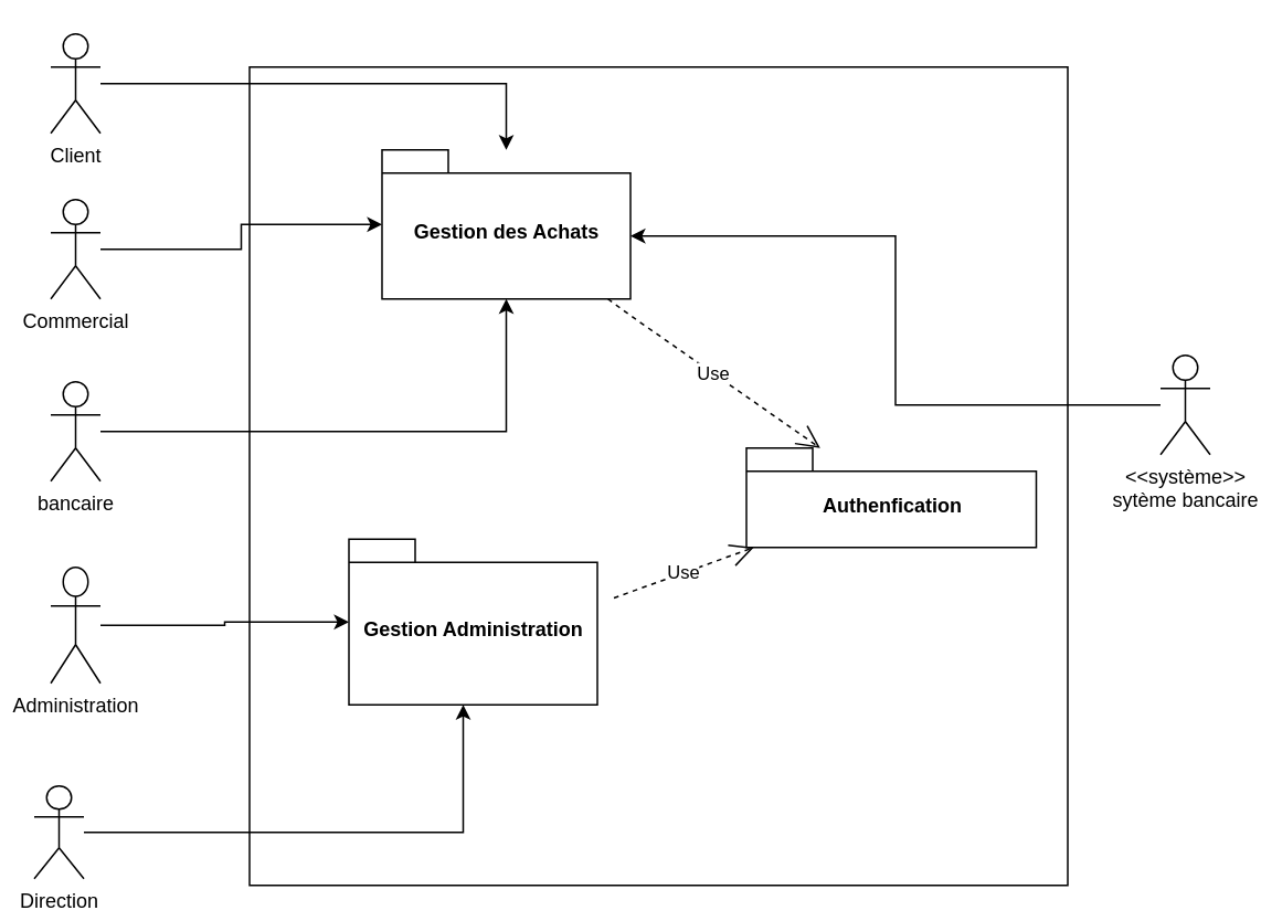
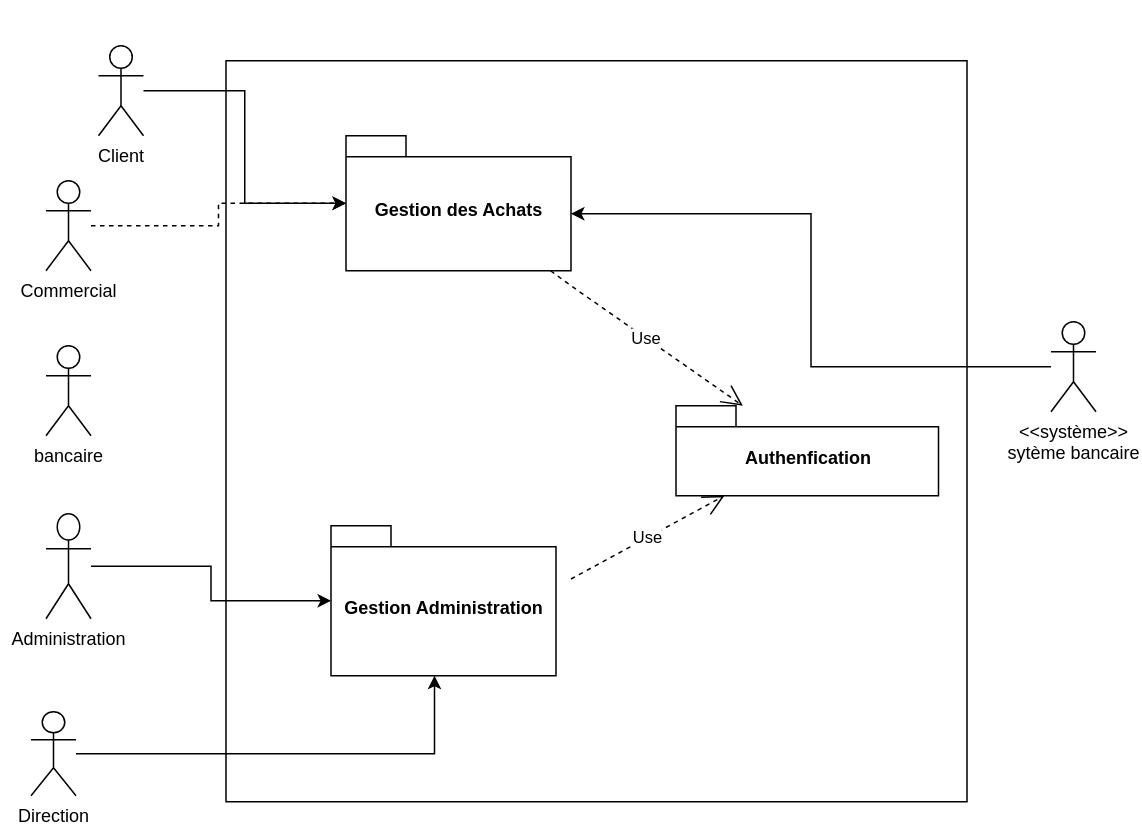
- <mxCell id="11" value="Client" style="shape=umlActor;verticalLabelPosition=bottom;labelBackgroundColor=#ffffff;verticalAlign=top;html=1;" vertex="1" parent="1"><mxGeometry x="30" y="20" width="30" height="60" as="geometry" /></mxCell>
+ <mxCell id="11" value="Client" style="shape=umlActor;verticalLabelPosition=bottom;labelBackgroundColor=#ffffff;verticalAlign=top;html=1;" vertex="1" parent="1"><mxGeometry x="65" y="30" width="30" height="60" as="geometry" /></mxCell>
- <mxCell id="12" style="edgeStyle=orthogonalEdgeStyle;rounded=0;orthogonalLoop=1;jettySize=auto;html=1;" edge="1" parent="1" source="13" target="3"><mxGeometry relative="1" as="geometry" /></mxCell>
+ <mxCell id="12" style="edgeStyle=orthogonalEdgeStyle;rounded=0;orthogonalLoop=1;jettySize=auto;html=1;dashed=1;" edge="1" parent="1" source="13" target="3"><mxGeometry relative="1" as="geometry" /></mxCell>
- <mxCell id="14" style="edgeStyle=orthogonalEdgeStyle;rounded=0;orthogonalLoop=1;jettySize=auto;html=1;" edge="1" parent="1" source="15" target="3"><mxGeometry relative="1" as="geometry" /></mxCell>
- <mxCell id="5" value="Gestion Administration" style="shape=folder;fontStyle=1;spacingTop=10;tabWidth=40;tabHeight=14;tabPosition=left;html=1;" vertex="1" parent="1"><mxGeometry x="210" y="325" width="150" height="100" as="geometry" /></mxCell>
+ <mxCell id="5" value="Gestion Administration" style="shape=folder;fontStyle=1;spacingTop=10;tabWidth=40;tabHeight=14;tabPosition=left;html=1;" vertex="1" parent="1"><mxGeometry x="220" y="350" width="150" height="100" as="geometry" /></mxCell>
